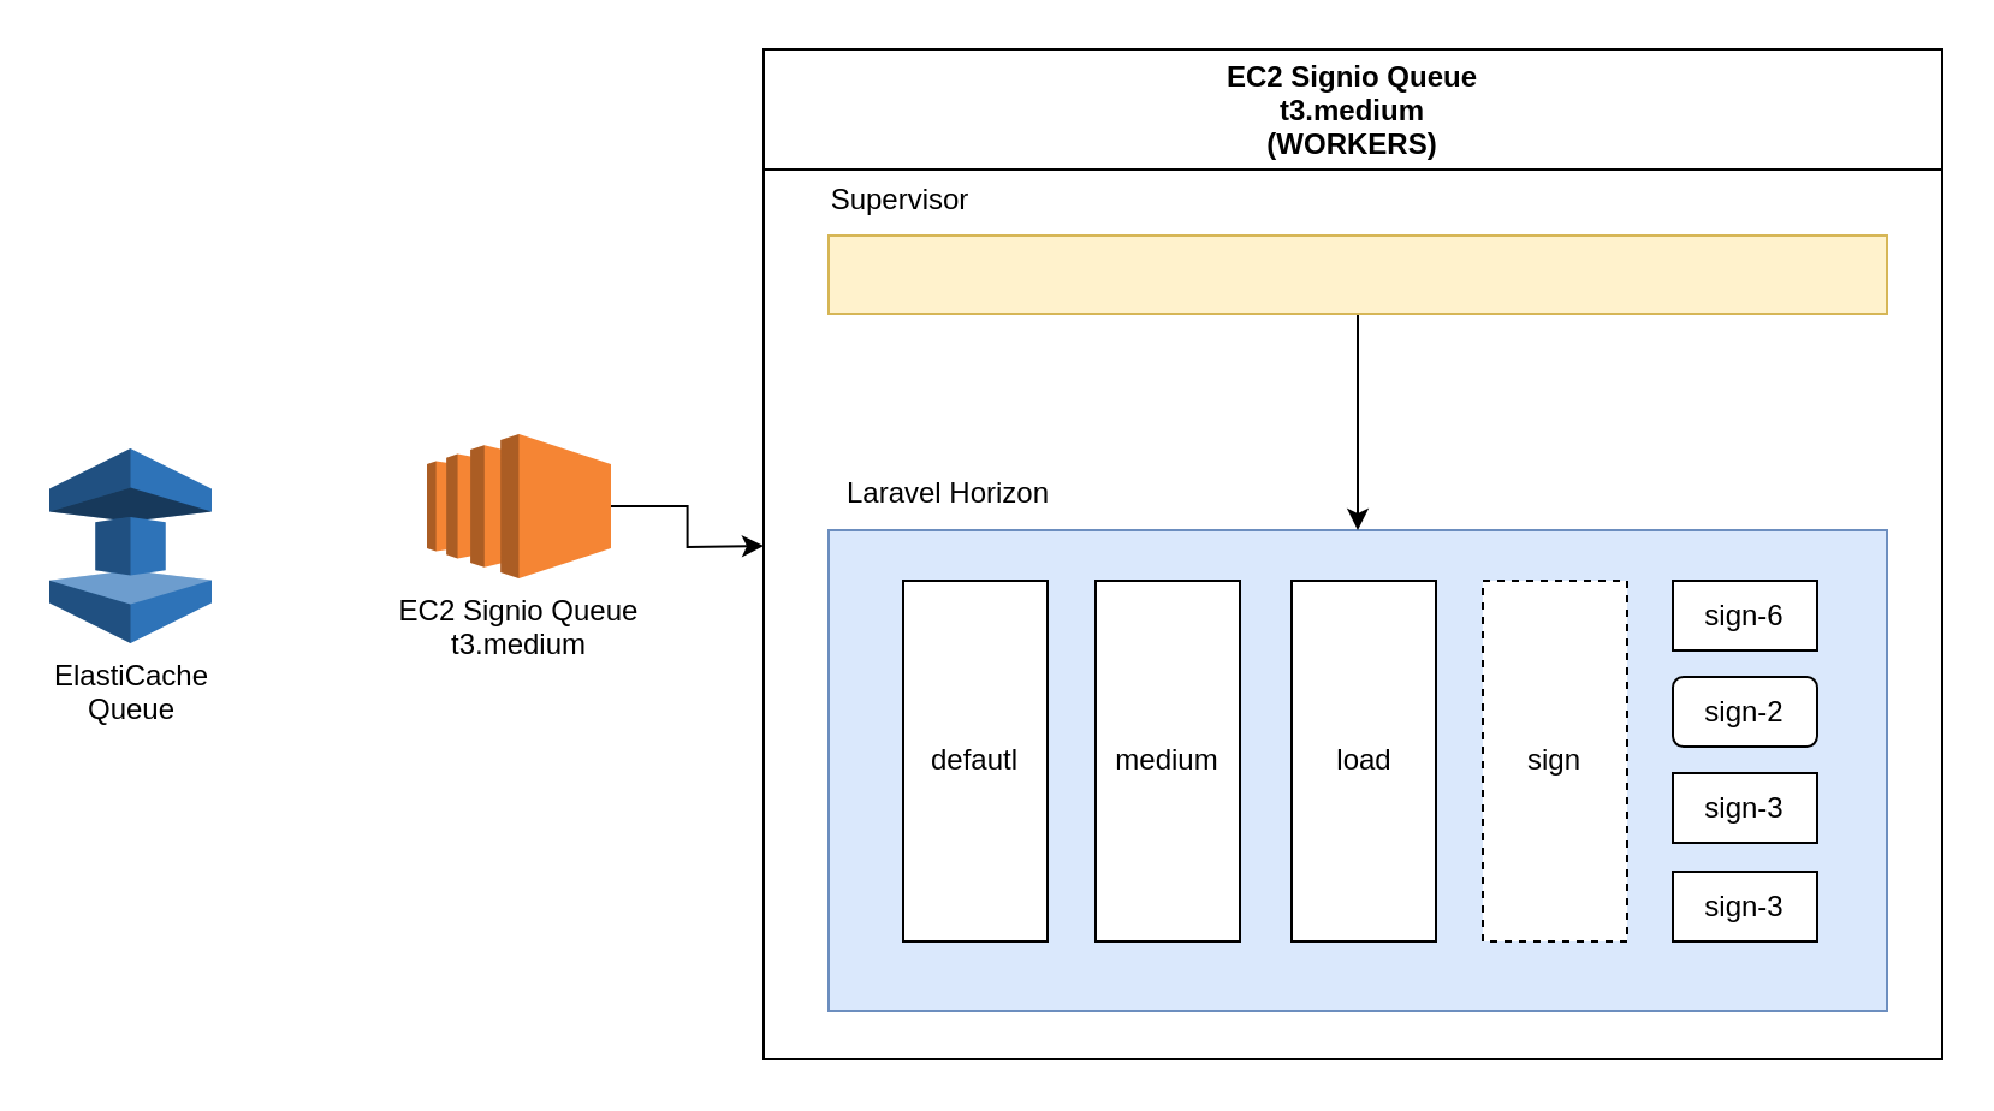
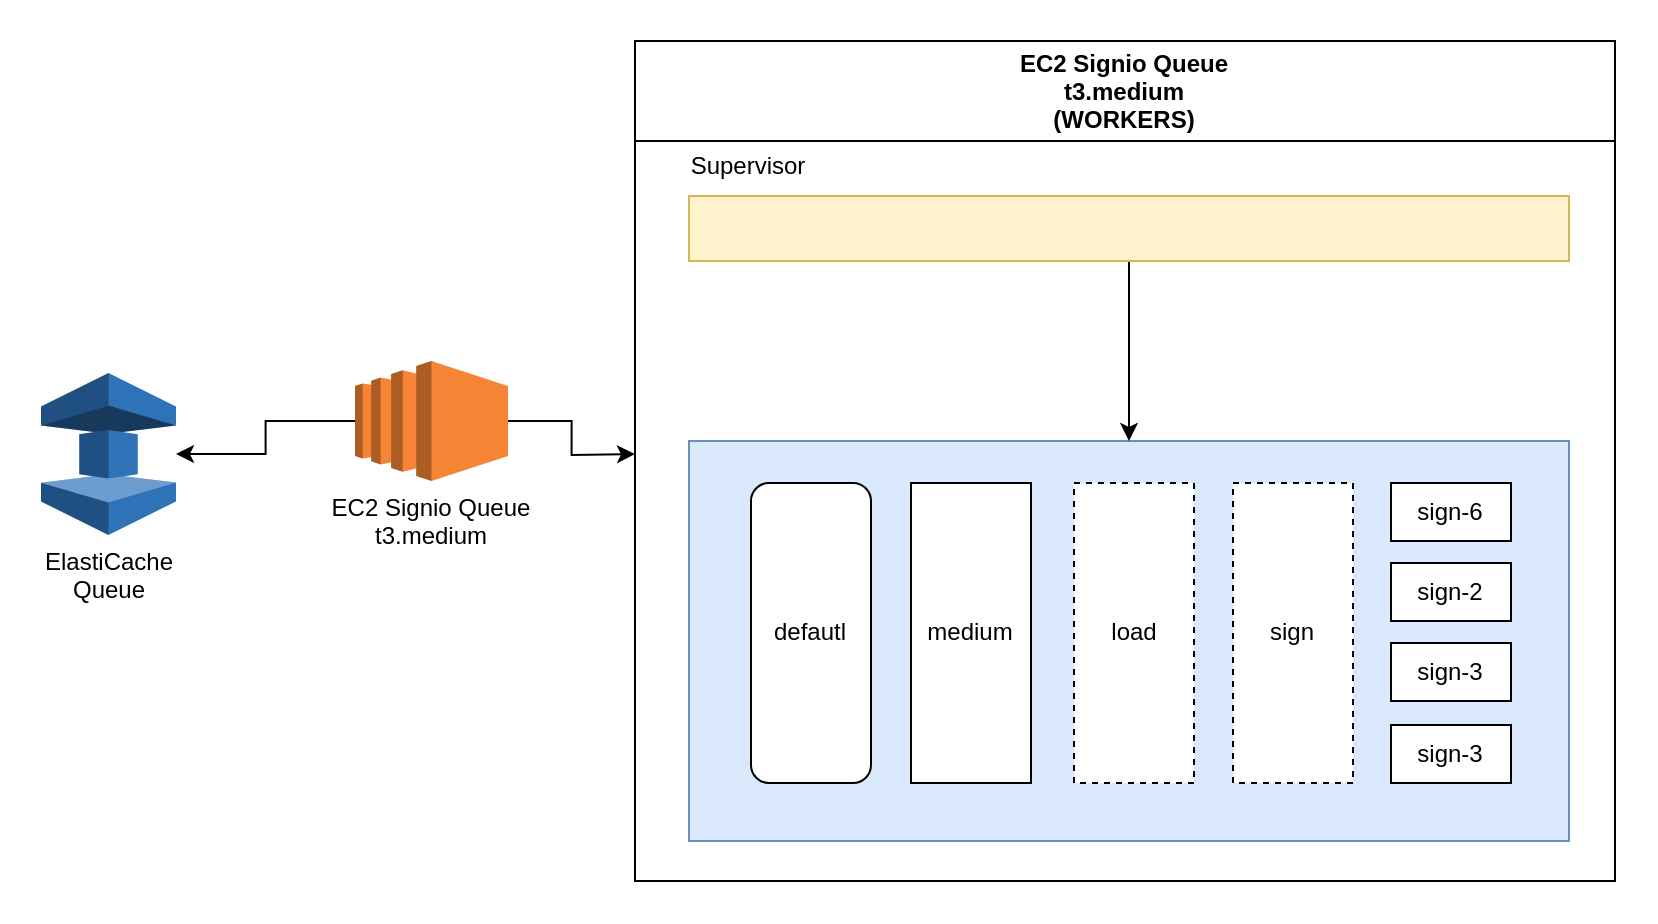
- <mxCell id="18" value="&lt;span style=&quot;text-align: right&quot;&gt;Laravel Horizon&lt;/span&gt;" style="text;html=1;strokeColor=none;fillColor=none;align=center;verticalAlign=middle;whiteSpace=wrap;rounded=0;" vertex="1" parent="6"><mxGeometry x="27" y="170" width="100" height="30" as="geometry" /></mxCell>
+ <mxCell id="2" style="edgeStyle=orthogonalEdgeStyle;rounded=0;orthogonalLoop=1;jettySize=auto;html=1;" edge="1" parent="1" source="4" target="5"><mxGeometry relative="1" as="geometry" /></mxCell>
- <mxCell id="15" value="sign-2" style="whiteSpace=wrap;html=1;labelPosition=center;verticalLabelPosition=middle;align=center;verticalAlign=middle;rounded=1;" vertex="1" parent="6"><mxGeometry x="378" y="261" width="60" height="29" as="geometry" /></mxCell>
+ <mxCell id="15" value="sign-2" style="rounded=0;whiteSpace=wrap;html=1;labelPosition=center;verticalLabelPosition=middle;align=center;verticalAlign=middle;" vertex="1" parent="6"><mxGeometry x="378" y="261" width="60" height="29" as="geometry" /></mxCell>
- <mxCell id="10" value="defautl" style="rounded=0;whiteSpace=wrap;html=1;labelPosition=center;verticalLabelPosition=middle;align=center;verticalAlign=middle;" vertex="1" parent="6"><mxGeometry x="58" y="221" width="60" height="150" as="geometry" /></mxCell>
+ <mxCell id="10" value="defautl" style="whiteSpace=wrap;html=1;labelPosition=center;verticalLabelPosition=middle;align=center;verticalAlign=middle;rounded=1;" vertex="1" parent="6"><mxGeometry x="58" y="221" width="60" height="150" as="geometry" /></mxCell>
- <mxCell id="12" value="load" style="rounded=0;whiteSpace=wrap;html=1;labelPosition=center;verticalLabelPosition=middle;align=center;verticalAlign=middle;" vertex="1" parent="6"><mxGeometry x="219.5" y="221" width="60" height="150" as="geometry" /></mxCell>
+ <mxCell id="12" value="load" style="rounded=0;whiteSpace=wrap;html=1;labelPosition=center;verticalLabelPosition=middle;align=center;verticalAlign=middle;dashed=1;" vertex="1" parent="6"><mxGeometry x="219.5" y="221" width="60" height="150" as="geometry" /></mxCell>
